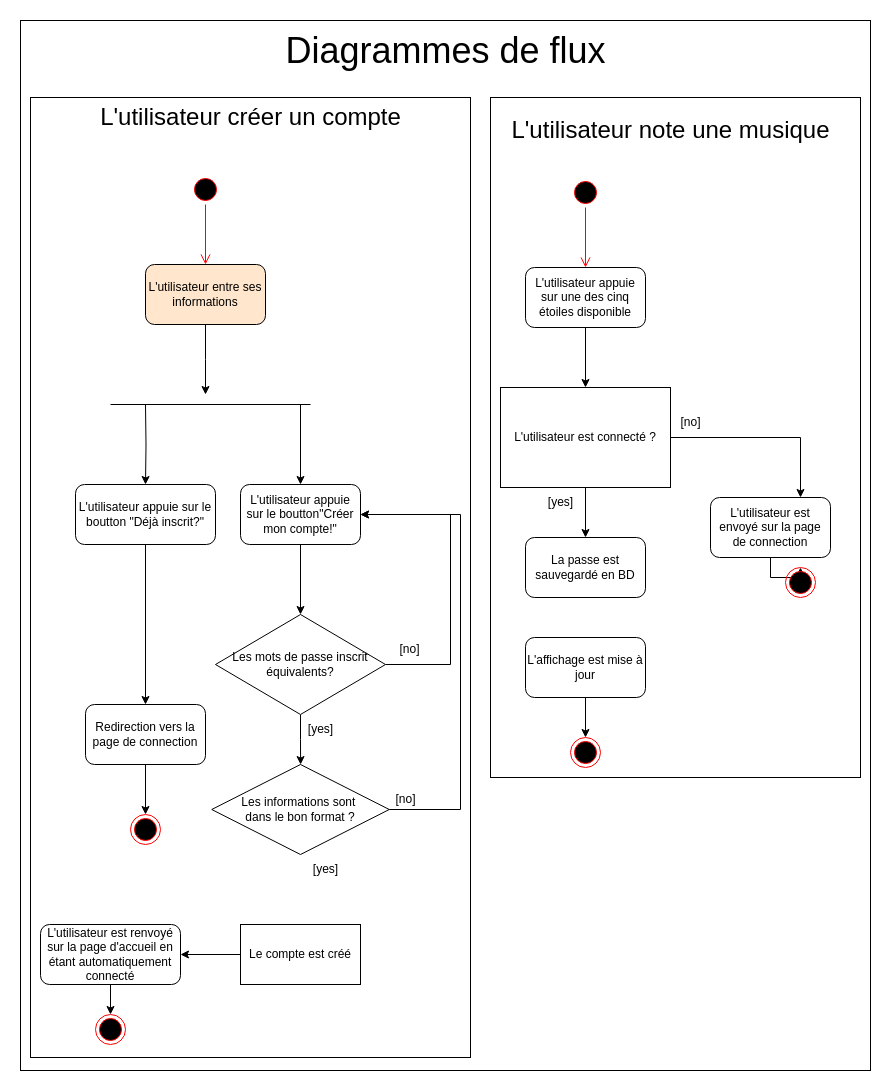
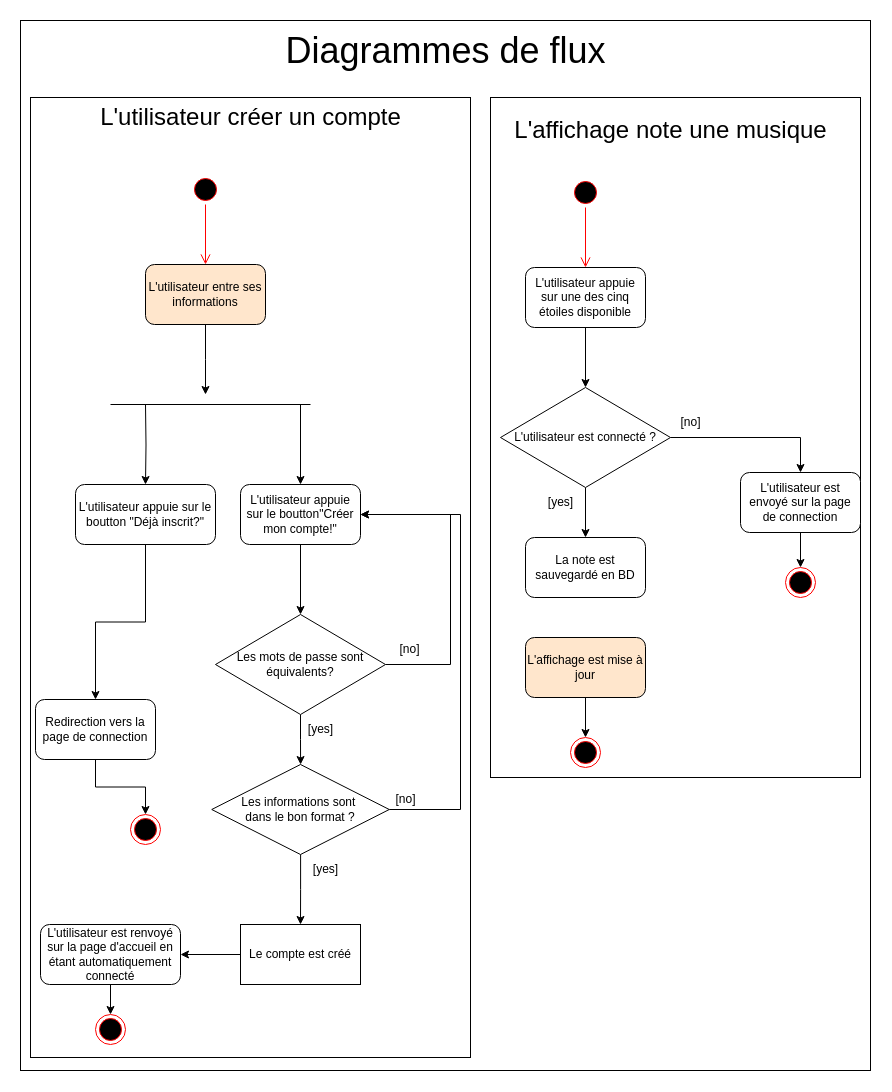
- <mxCell id="6" value="&lt;font style=&quot;font-size: 24px;&quot;&gt;L'utilisateur note une musique&lt;/font&gt;" style="text;html=1;align=center;verticalAlign=middle;resizable=0;points=[];autosize=1;strokeColor=none;fillColor=none;" vertex="1" parent="1"><mxGeometry x="500" y="110" width="340" height="40" as="geometry" /></mxCell>
+ <mxCell id="6" value="&lt;font style=&quot;font-size: 24px;&quot;&gt;L'affichage note une musique&lt;/font&gt;" style="text;html=1;align=center;verticalAlign=middle;resizable=0;points=[];autosize=1;strokeColor=none;fillColor=none;" vertex="1" parent="1"><mxGeometry x="500" y="110" width="340" height="40" as="geometry" /></mxCell>
- <mxCell id="16" value="L'utilisateur est connecté ?" style="whiteSpace=wrap;html=1;rounded=0;" vertex="1" parent="1"><mxGeometry x="500" y="387" width="170" height="100" as="geometry" /></mxCell>
+ <mxCell id="16" value="L'utilisateur est connecté ?" style="rhombus;whiteSpace=wrap;html=1;" vertex="1" parent="1"><mxGeometry x="500" y="387" width="170" height="100" as="geometry" /></mxCell>
- <mxCell id="25" value="L'utilisateur est envoyé sur la page de connection" style="rounded=1;whiteSpace=wrap;html=1;" vertex="1" parent="1"><mxGeometry x="710" y="497" width="120" height="60" as="geometry" /></mxCell>
+ <mxCell id="25" value="L'utilisateur est envoyé sur la page de connection" style="rounded=1;whiteSpace=wrap;html=1;" vertex="1" parent="1"><mxGeometry x="740" y="472" width="120" height="60" as="geometry" /></mxCell>
- <mxCell id="19" value="La passe est sauvegardé en BD" style="rounded=1;whiteSpace=wrap;html=1;" vertex="1" parent="1"><mxGeometry x="525" y="537" width="120" height="60" as="geometry" /></mxCell>
+ <mxCell id="19" value="La note est sauvegardé en BD" style="rounded=1;whiteSpace=wrap;html=1;" vertex="1" parent="1"><mxGeometry x="525" y="537" width="120" height="60" as="geometry" /></mxCell>
- <mxCell id="40" value="Les mots de passe inscrit équivalents?" style="rhombus;whiteSpace=wrap;html=1;" vertex="1" parent="1"><mxGeometry x="215" y="614" width="170" height="100" as="geometry" /></mxCell>
+ <mxCell id="40" value="Les mots de passe sont équivalents?" style="rhombus;whiteSpace=wrap;html=1;" vertex="1" parent="1"><mxGeometry x="215" y="614" width="170" height="100" as="geometry" /></mxCell>
- <mxCell id="22" value="L'affichage est mise à jour" style="whiteSpace=wrap;html=1;rounded=1;" vertex="1" parent="1"><mxGeometry x="525" y="637" width="120" height="60" as="geometry" /></mxCell>
+ <mxCell id="22" value="L'affichage est mise à jour" style="whiteSpace=wrap;html=1;rounded=1;fillColor=#ffe6cc;" vertex="1" parent="1"><mxGeometry x="525" y="637" width="120" height="60" as="geometry" /></mxCell>
- <mxCell id="36" value="Redirection vers la page de connection" style="whiteSpace=wrap;html=1;rounded=1;" vertex="1" parent="1"><mxGeometry x="85" y="704" width="120" height="60" as="geometry" /></mxCell>
+ <mxCell id="36" value="Redirection vers la page de connection" style="whiteSpace=wrap;html=1;rounded=1;" vertex="1" parent="1"><mxGeometry x="35" y="699" width="120" height="60" as="geometry" /></mxCell>
+ <mxCell id="43" style="edgeStyle=orthogonalEdgeStyle;rounded=0;orthogonalLoop=1;jettySize=auto;html=1;" edge="1" parent="1" source="44" target="49"><mxGeometry relative="1" as="geometry" /></mxCell>
